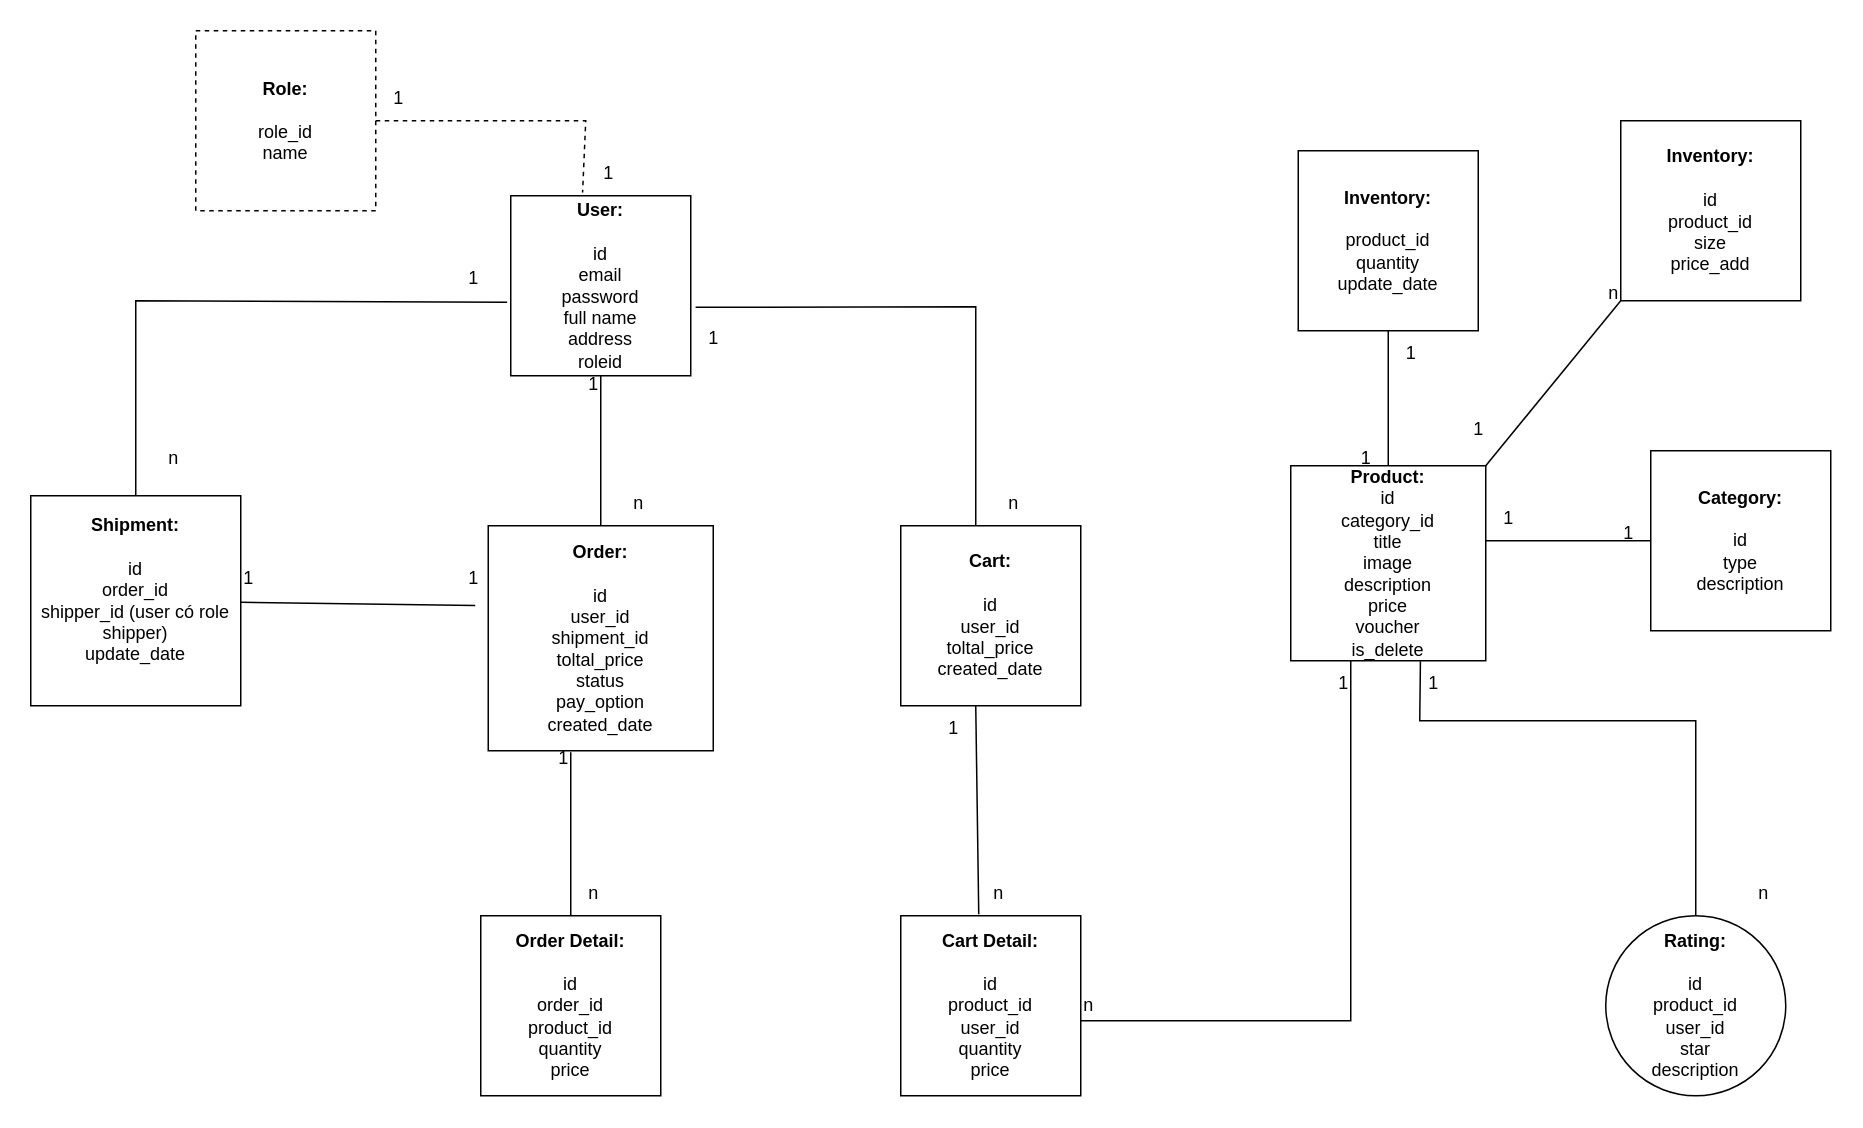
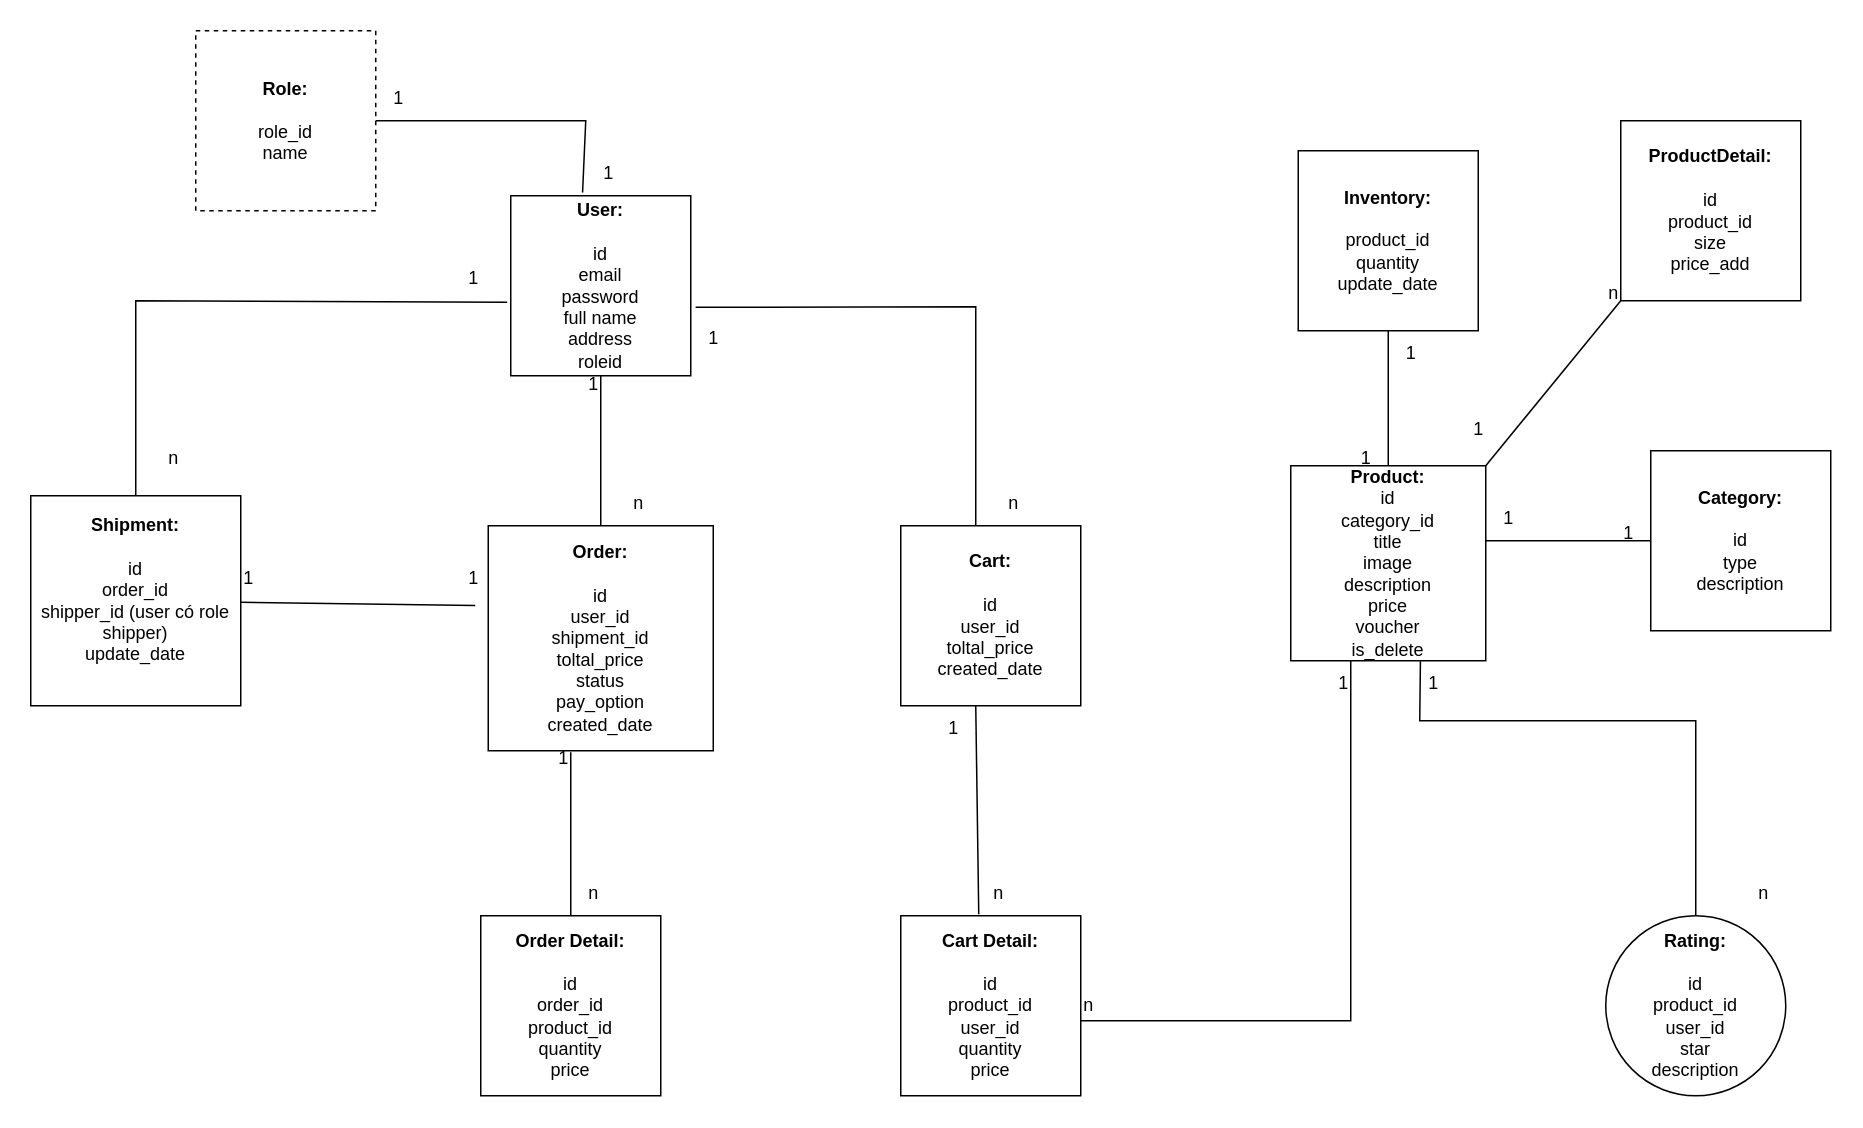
- <mxCell id="11" value="" style="endArrow=none;html=1;rounded=0;entryX=0.399;entryY=-0.018;entryDx=0;entryDy=0;exitX=1;exitY=0.5;exitDx=0;exitDy=0;entryPerimeter=0;dashed=1;" parent="1" source="3" target="2" edge="1"><mxGeometry width="50" height="50" relative="1" as="geometry"><mxPoint x="480" y="480" as="sourcePoint" /><mxPoint x="530" y="430" as="targetPoint" /><Array as="points"><mxPoint x="390" y="80" /></Array></mxGeometry></mxCell>
+ <mxCell id="11" value="" style="endArrow=none;html=1;rounded=0;entryX=0.399;entryY=-0.018;entryDx=0;entryDy=0;exitX=1;exitY=0.5;exitDx=0;exitDy=0;entryPerimeter=0;" parent="1" source="3" target="2" edge="1"><mxGeometry width="50" height="50" relative="1" as="geometry"><mxPoint x="480" y="480" as="sourcePoint" /><mxPoint x="530" y="430" as="targetPoint" /><Array as="points"><mxPoint x="390" y="80" /></Array></mxGeometry></mxCell>
- <mxCell id="36" value="&lt;b&gt;Inventory:&lt;/b&gt;&lt;div&gt;&lt;br&gt;&lt;/div&gt;&lt;div&gt;id&lt;/div&gt;&lt;div&gt;&lt;span style=&quot;background-color: initial;&quot;&gt;product_id&lt;/span&gt;&lt;/div&gt;&lt;div&gt;size&lt;br&gt;price_add&lt;/div&gt;" style="whiteSpace=wrap;html=1;aspect=fixed;" parent="1" vertex="1"><mxGeometry x="1080" y="80" width="120" height="120" as="geometry" /></mxCell>
+ <mxCell id="36" value="&lt;b&gt;ProductDetail:&lt;/b&gt;&lt;div&gt;&lt;br&gt;&lt;/div&gt;&lt;div&gt;id&lt;/div&gt;&lt;div&gt;&lt;span style=&quot;background-color: initial;&quot;&gt;product_id&lt;/span&gt;&lt;/div&gt;&lt;div&gt;size&lt;br&gt;price_add&lt;/div&gt;" style="whiteSpace=wrap;html=1;aspect=fixed;" parent="1" vertex="1"><mxGeometry x="1080" y="80" width="120" height="120" as="geometry" /></mxCell>
